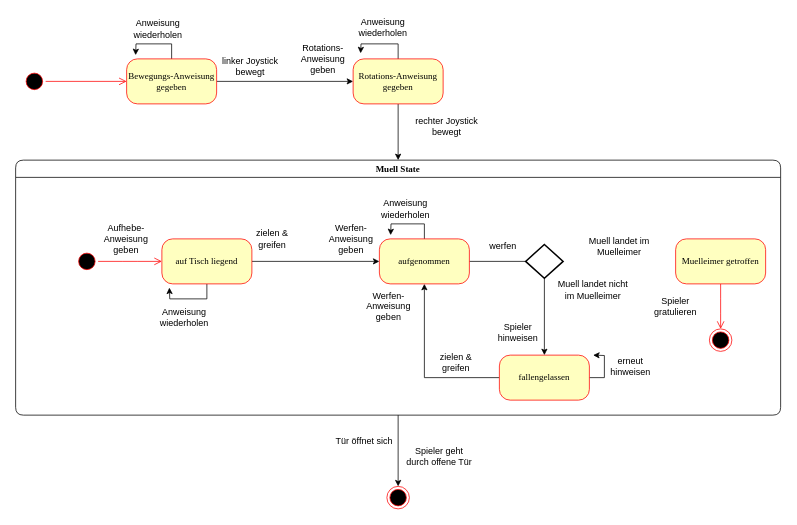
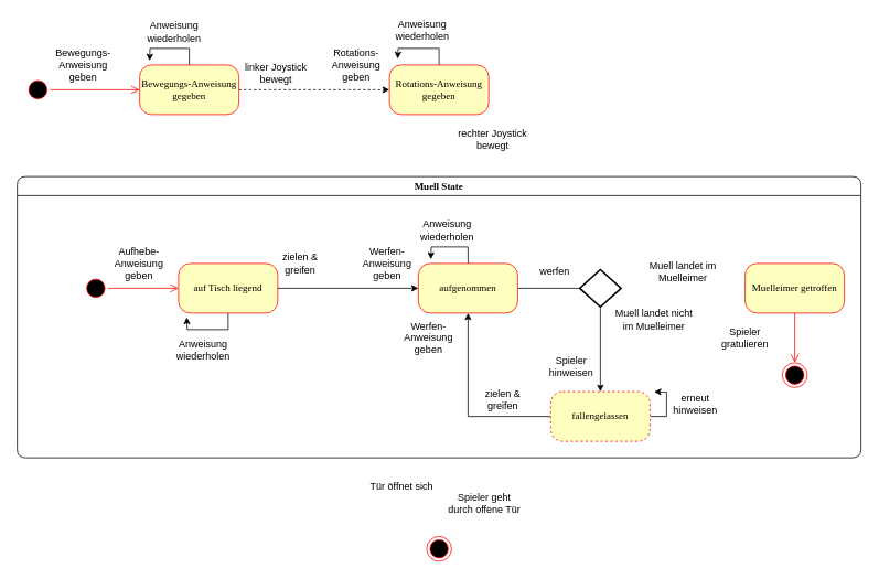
+ <mxCell id="46" value="Bewegungs-Anweisung geben" style="text;html=1;align=center;verticalAlign=middle;whiteSpace=wrap;rounded=0;" parent="1" vertex="1"><mxGeometry x="70" y="63" width="60" height="30" as="geometry" /></mxCell>
- <mxCell id="3" style="edgeStyle=orthogonalEdgeStyle;rounded=0;orthogonalLoop=1;jettySize=auto;html=1;exitX=1;exitY=0.5;exitDx=0;exitDy=0;entryX=0;entryY=0.5;entryDx=0;entryDy=0;" parent="1" source="5" target="44" edge="1"><mxGeometry relative="1" as="geometry"><mxPoint x="400" y="108" as="targetPoint" /></mxGeometry></mxCell>
+ <mxCell id="3" style="edgeStyle=orthogonalEdgeStyle;rounded=0;orthogonalLoop=1;jettySize=auto;html=1;exitX=1;exitY=0.5;exitDx=0;exitDy=0;entryX=0;entryY=0.5;entryDx=0;entryDy=0;dashed=1;" parent="1" source="5" target="44" edge="1"><mxGeometry relative="1" as="geometry"><mxPoint x="400" y="108" as="targetPoint" /></mxGeometry></mxCell>
- <mxCell id="42" style="edgeStyle=orthogonalEdgeStyle;rounded=0;orthogonalLoop=1;jettySize=auto;html=1;" parent="1" source="44" target="7" edge="1"><mxGeometry relative="1" as="geometry"><mxPoint x="733" y="108" as="targetPoint" /></mxGeometry></mxCell>
- <mxCell id="16" value="fallengelassen" style="rounded=1;whiteSpace=wrap;html=1;arcSize=24;fillColor=#ffffc0;strokeColor=#ff0000;shadow=0;comic=0;labelBackgroundColor=none;fontFamily=Verdana;fontSize=12;fontColor=#000000;align=center;" parent="7" vertex="1"><mxGeometry x="645" y="260" width="120" height="60" as="geometry" /></mxCell>
+ <mxCell id="16" value="fallengelassen" style="rounded=1;whiteSpace=wrap;html=1;arcSize=24;fillColor=#ffffc0;strokeColor=#ff0000;shadow=0;comic=0;labelBackgroundColor=none;fontFamily=Verdana;fontSize=12;fontColor=#000000;align=center;dashed=1;" parent="7" vertex="1"><mxGeometry x="645" y="260" width="120" height="60" as="geometry" /></mxCell>
- <mxCell id="6" style="edgeStyle=orthogonalEdgeStyle;rounded=0;orthogonalLoop=1;jettySize=auto;html=1;entryX=0.5;entryY=0;entryDx=0;entryDy=0;" parent="1" source="7" target="41" edge="1"><mxGeometry relative="1" as="geometry"><mxPoint x="530" y="633" as="targetPoint" /></mxGeometry></mxCell>
